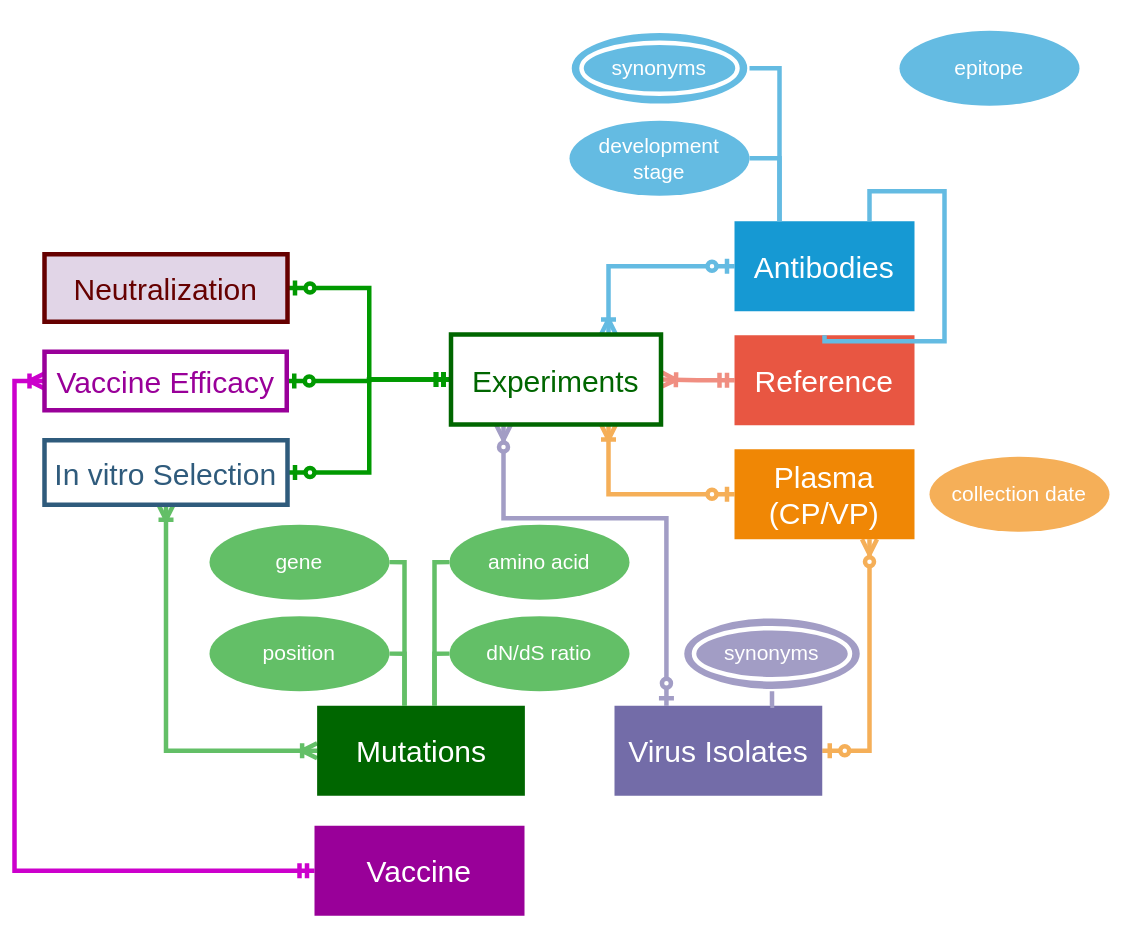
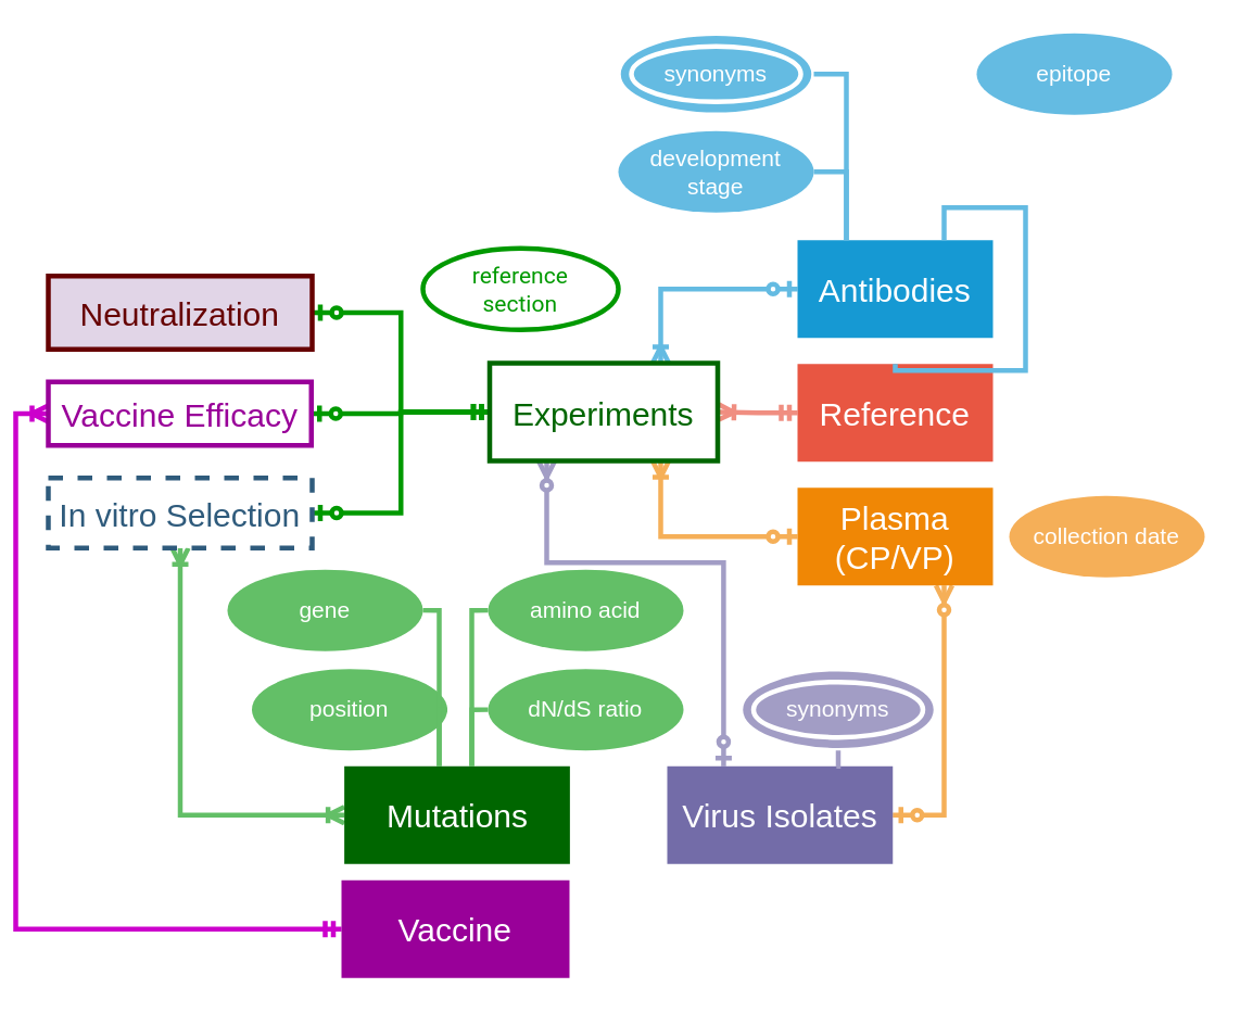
+ <mxCell id="41" value="&lt;div&gt;&lt;font face=&quot;roboto, arial, sans-serif&quot;&gt;&lt;span style=&quot;font-size: 14px ; background-color: rgb(255 , 255 , 255)&quot;&gt;reference&lt;/span&gt;&lt;/font&gt;&lt;/div&gt;&lt;div&gt;&lt;font face=&quot;roboto, arial, sans-serif&quot;&gt;&lt;span style=&quot;font-size: 14px ; background-color: rgb(255 , 255 , 255)&quot;&gt;section&lt;/span&gt;&lt;/font&gt;&lt;/div&gt;" style="ellipse;whiteSpace=wrap;html=1;strokeWidth=3;fillColor=#FFFFFF;align=center;fontStyle=0;strokeColor=#009900;fontColor=#009900;" vertex="1" parent="39"><mxGeometry width="120" height="50" as="geometry" /></mxCell>
- <mxCell id="44" value="&lt;span style=&quot;font-size: 20px;&quot;&gt;In vitro Selection&lt;/span&gt;" style="rounded=0;whiteSpace=wrap;html=1;fillColor=#FFFFFF;strokeWidth=3;fontStyle=0;strokeColor=#2F5B7C;fontColor=#2F5B7C;" vertex="1" parent="42"><mxGeometry y="124" width="162" height="43" as="geometry" /></mxCell>
+ <mxCell id="44" value="&lt;span style=&quot;font-size: 20px;&quot;&gt;In vitro Selection&lt;/span&gt;" style="rounded=0;whiteSpace=wrap;html=1;fillColor=#FFFFFF;strokeWidth=3;fontStyle=0;strokeColor=#2F5B7C;fontColor=#2F5B7C;dashed=1;" vertex="1" parent="42"><mxGeometry y="124" width="162" height="43" as="geometry" /></mxCell>
- <mxCell id="17" value="&lt;font color=&quot;#ffffff&quot; size=&quot;1&quot;&gt;&lt;span style=&quot;font-size: 14px&quot;&gt;position&lt;/span&gt;&lt;/font&gt;" style="ellipse;whiteSpace=wrap;html=1;strokeColor=none;fillColor=#63BF67;" vertex="1" parent="14"><mxGeometry y="61" width="120" height="50" as="geometry" /></mxCell>
+ <mxCell id="17" value="&lt;font color=&quot;#ffffff&quot; size=&quot;1&quot;&gt;&lt;span style=&quot;font-size: 14px&quot;&gt;position&lt;/span&gt;&lt;/font&gt;" style="ellipse;whiteSpace=wrap;html=1;strokeColor=none;fillColor=#63BF67;" vertex="1" parent="14"><mxGeometry x="15" y="61" width="120" height="50" as="geometry" /></mxCell>
- <mxCell id="11" value="&lt;font color=&quot;#ffffff&quot;&gt;&lt;span style=&quot;font-size: 20px&quot;&gt;Vaccine&lt;/span&gt;&lt;/font&gt;" style="rounded=0;whiteSpace=wrap;html=1;strokeColor=none;fillColor=#990099;" vertex="1" parent="1"><mxGeometry x="200" y="550" width="140" height="60" as="geometry" /></mxCell>
+ <mxCell id="11" value="&lt;font color=&quot;#ffffff&quot;&gt;&lt;span style=&quot;font-size: 20px&quot;&gt;Vaccine&lt;/span&gt;&lt;/font&gt;" style="rounded=0;whiteSpace=wrap;html=1;strokeColor=none;fillColor=#990099;" vertex="1" parent="1"><mxGeometry x="200" y="540" width="140" height="60" as="geometry" /></mxCell>
